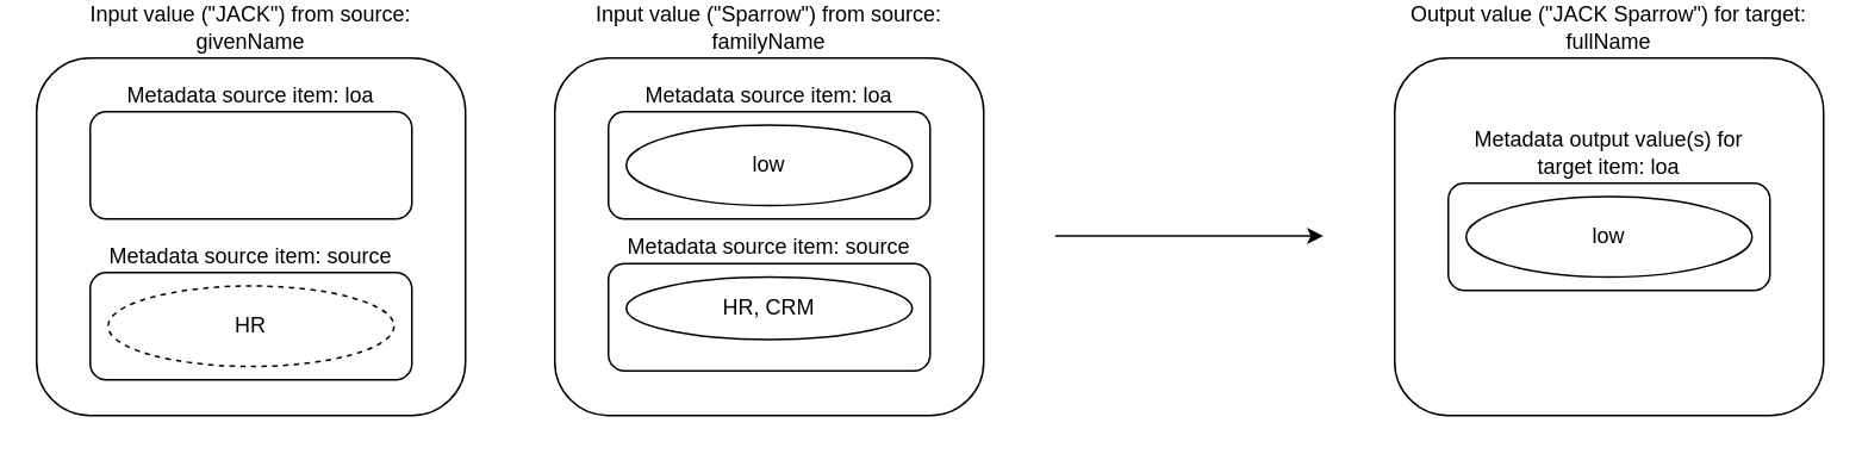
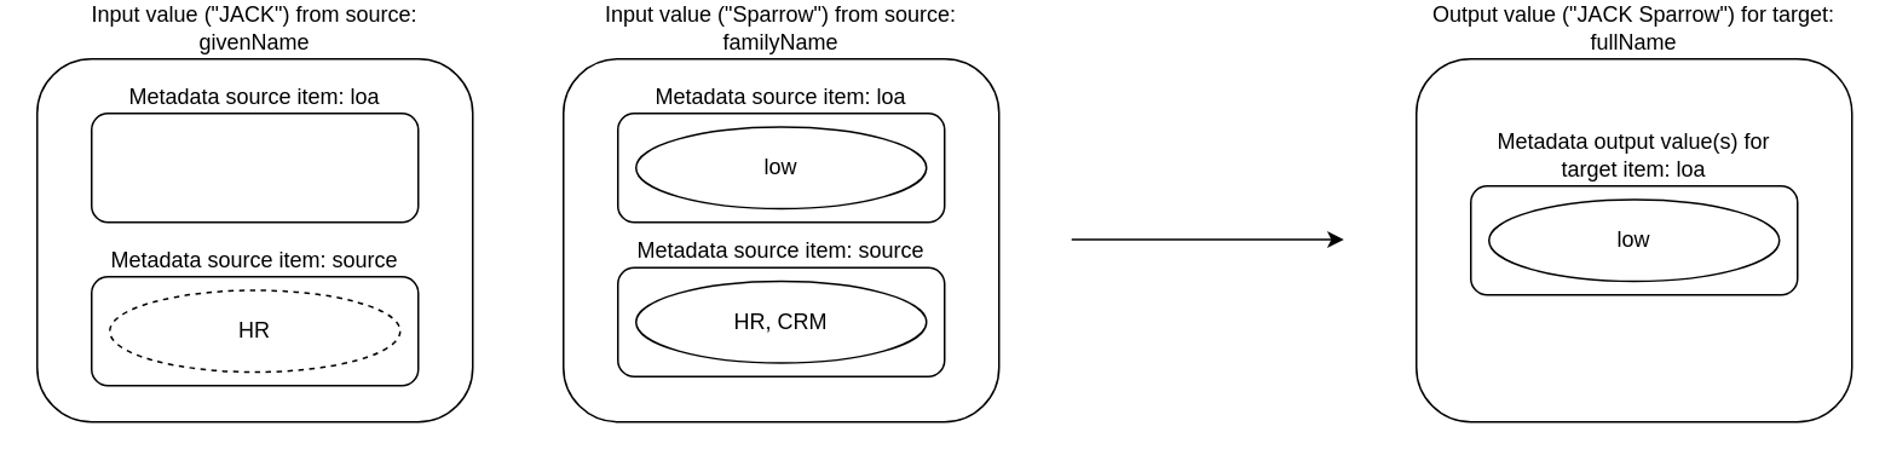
- <mxCell id="13" value="HR, CRM" style="ellipse;whiteSpace=wrap;html=1;" parent="1" vertex="1"><mxGeometry x="350" y="142.5" width="160" height="35" as="geometry" /></mxCell>
+ <mxCell id="13" value="HR, CRM" style="ellipse;whiteSpace=wrap;html=1;" parent="1" vertex="1"><mxGeometry x="350" y="142.5" width="160" height="45" as="geometry" /></mxCell>
